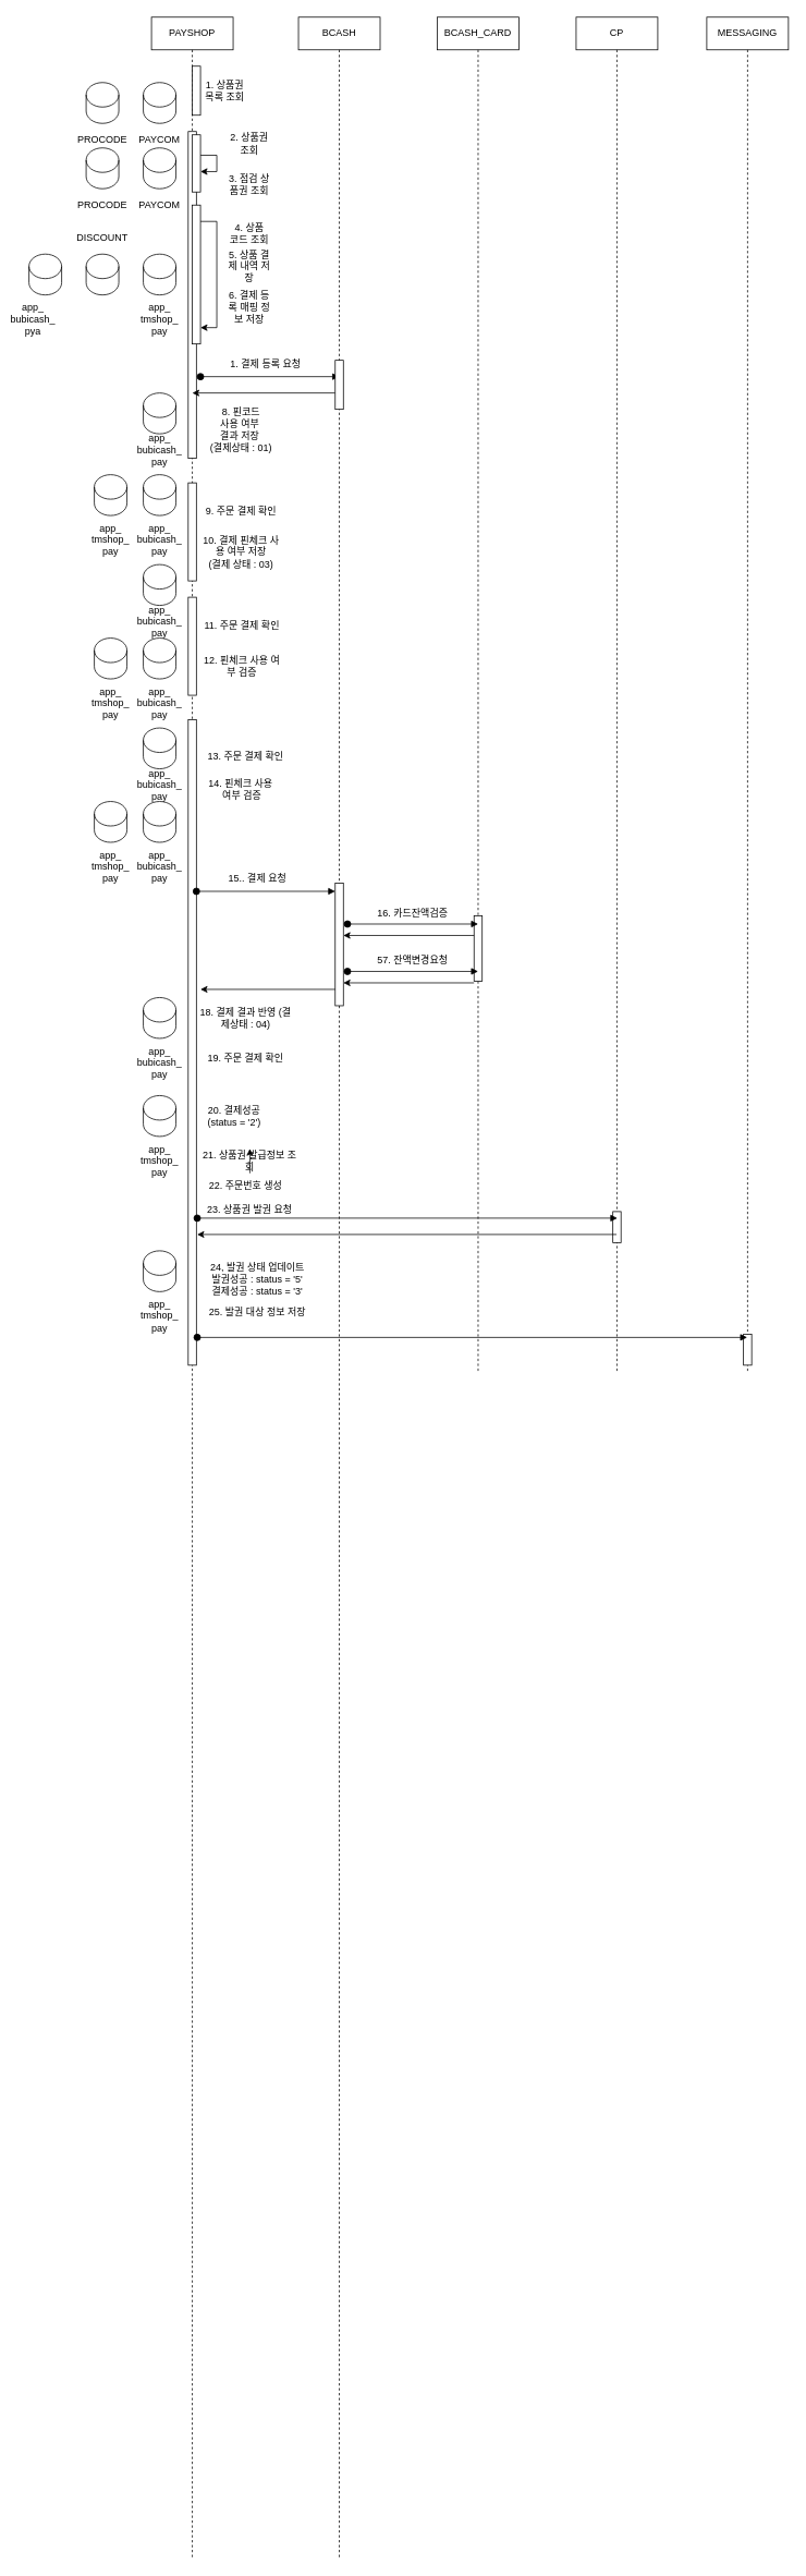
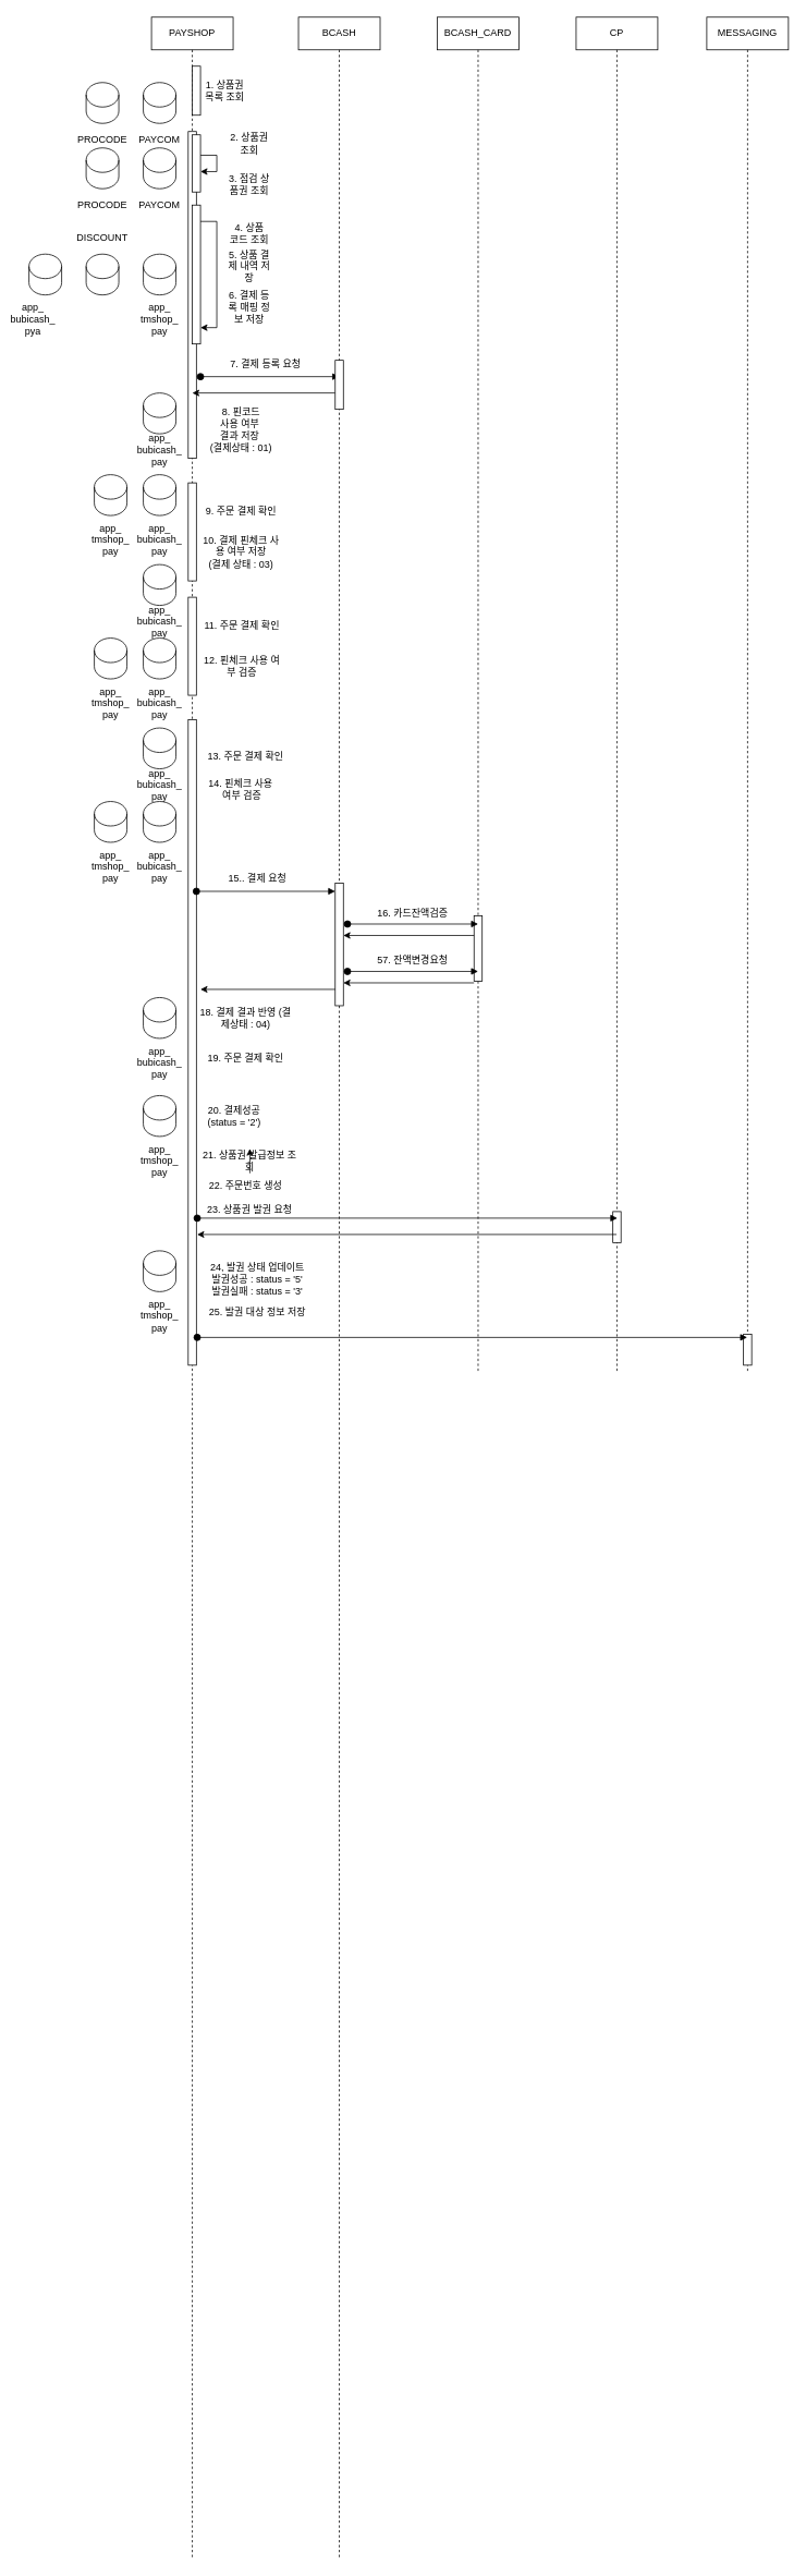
- <mxCell id="31" value="1. 결제 등록 요청" style="text;html=1;align=center;verticalAlign=middle;whiteSpace=wrap;rounded=0;" vertex="1" parent="1"><mxGeometry x="275" y="430" width="100" height="30" as="geometry" /></mxCell>
+ <mxCell id="31" value="7. 결제 등록 요청" style="text;html=1;align=center;verticalAlign=middle;whiteSpace=wrap;rounded=0;" vertex="1" parent="1"><mxGeometry x="275" y="430" width="100" height="30" as="geometry" /></mxCell>
- <mxCell id="90" value="24, 발권 상태 업데이트&lt;div&gt;발권성공 : status = '5'&lt;/div&gt;&lt;div&gt;결제성공 : status = '3'&lt;/div&gt;" style="text;html=1;align=center;verticalAlign=middle;whiteSpace=wrap;rounded=0;" vertex="1" parent="1"><mxGeometry x="245" y="1550" width="140" height="30" as="geometry" /></mxCell>
+ <mxCell id="90" value="24, 발권 상태 업데이트&lt;div&gt;발권성공 : status = '5'&lt;/div&gt;&lt;div&gt;발권실패 : status = '3'&lt;/div&gt;" style="text;html=1;align=center;verticalAlign=middle;whiteSpace=wrap;rounded=0;" vertex="1" parent="1"><mxGeometry x="245" y="1550" width="140" height="30" as="geometry" /></mxCell>
